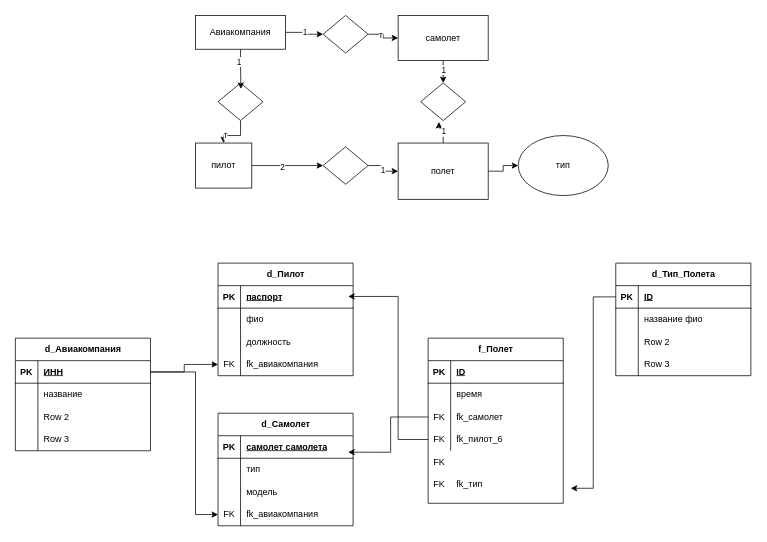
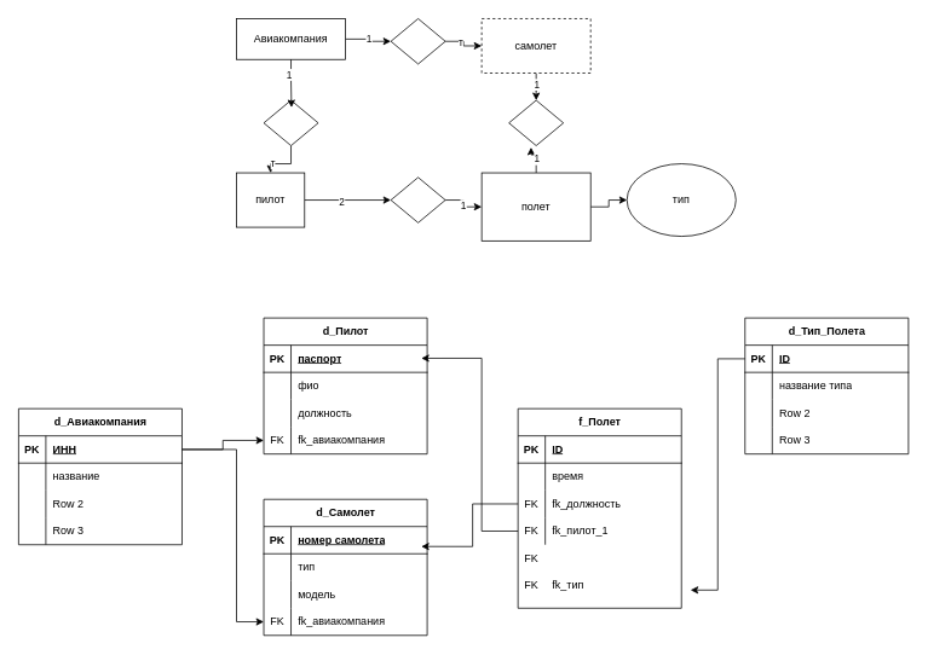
- <mxCell id="7" value="самолет" style="rounded=0;whiteSpace=wrap;html=1;" parent="1" vertex="1"><mxGeometry x="530" y="20" width="120" height="60" as="geometry" /></mxCell>
+ <mxCell id="7" value="самолет" style="rounded=0;whiteSpace=wrap;html=1;dashed=1;" parent="1" vertex="1"><mxGeometry x="530" y="20" width="120" height="60" as="geometry" /></mxCell>
- <mxCell id="71" value="название фио" style="shape=partialRectangle;connectable=0;fillColor=none;top=0;left=0;bottom=0;right=0;align=left;spacingLeft=6;overflow=hidden;whiteSpace=wrap;html=1;" parent="69" vertex="1"><mxGeometry x="30" width="150" height="30" as="geometry"><mxRectangle width="150" height="30" as="alternateBounds" /></mxGeometry></mxCell>
+ <mxCell id="71" value="название типа" style="shape=partialRectangle;connectable=0;fillColor=none;top=0;left=0;bottom=0;right=0;align=left;spacingLeft=6;overflow=hidden;whiteSpace=wrap;html=1;" parent="69" vertex="1"><mxGeometry x="30" width="150" height="30" as="geometry"><mxRectangle width="150" height="30" as="alternateBounds" /></mxGeometry></mxCell>
- <mxCell id="22" value="fk_самолет" style="shape=partialRectangle;connectable=0;fillColor=none;top=0;left=0;bottom=0;right=0;align=left;spacingLeft=6;overflow=hidden;whiteSpace=wrap;html=1;" parent="20" vertex="1"><mxGeometry x="30" width="150" height="30" as="geometry"><mxRectangle width="150" height="30" as="alternateBounds" /></mxGeometry></mxCell>
+ <mxCell id="22" value="fk_должность" style="shape=partialRectangle;connectable=0;fillColor=none;top=0;left=0;bottom=0;right=0;align=left;spacingLeft=6;overflow=hidden;whiteSpace=wrap;html=1;" parent="20" vertex="1"><mxGeometry x="30" width="150" height="30" as="geometry"><mxRectangle width="150" height="30" as="alternateBounds" /></mxGeometry></mxCell>
- <mxCell id="25" value="fk_пилот_6" style="shape=partialRectangle;connectable=0;fillColor=none;top=0;left=0;bottom=0;right=0;align=left;spacingLeft=6;overflow=hidden;whiteSpace=wrap;html=1;" parent="23" vertex="1"><mxGeometry x="30" width="150" height="30" as="geometry"><mxRectangle width="150" height="30" as="alternateBounds" /></mxGeometry></mxCell>
+ <mxCell id="25" value="fk_пилот_1" style="shape=partialRectangle;connectable=0;fillColor=none;top=0;left=0;bottom=0;right=0;align=left;spacingLeft=6;overflow=hidden;whiteSpace=wrap;html=1;" parent="23" vertex="1"><mxGeometry x="30" width="150" height="30" as="geometry"><mxRectangle width="150" height="30" as="alternateBounds" /></mxGeometry></mxCell>
- <mxCell id="29" value="самолет самолета" style="shape=partialRectangle;connectable=0;fillColor=none;top=0;left=0;bottom=0;right=0;align=left;spacingLeft=6;fontStyle=5;overflow=hidden;whiteSpace=wrap;html=1;" parent="27" vertex="1"><mxGeometry x="30" width="150" height="30" as="geometry"><mxRectangle width="150" height="30" as="alternateBounds" /></mxGeometry></mxCell>
+ <mxCell id="29" value="номер самолета" style="shape=partialRectangle;connectable=0;fillColor=none;top=0;left=0;bottom=0;right=0;align=left;spacingLeft=6;fontStyle=5;overflow=hidden;whiteSpace=wrap;html=1;" parent="27" vertex="1"><mxGeometry x="30" width="150" height="30" as="geometry"><mxRectangle width="150" height="30" as="alternateBounds" /></mxGeometry></mxCell>
